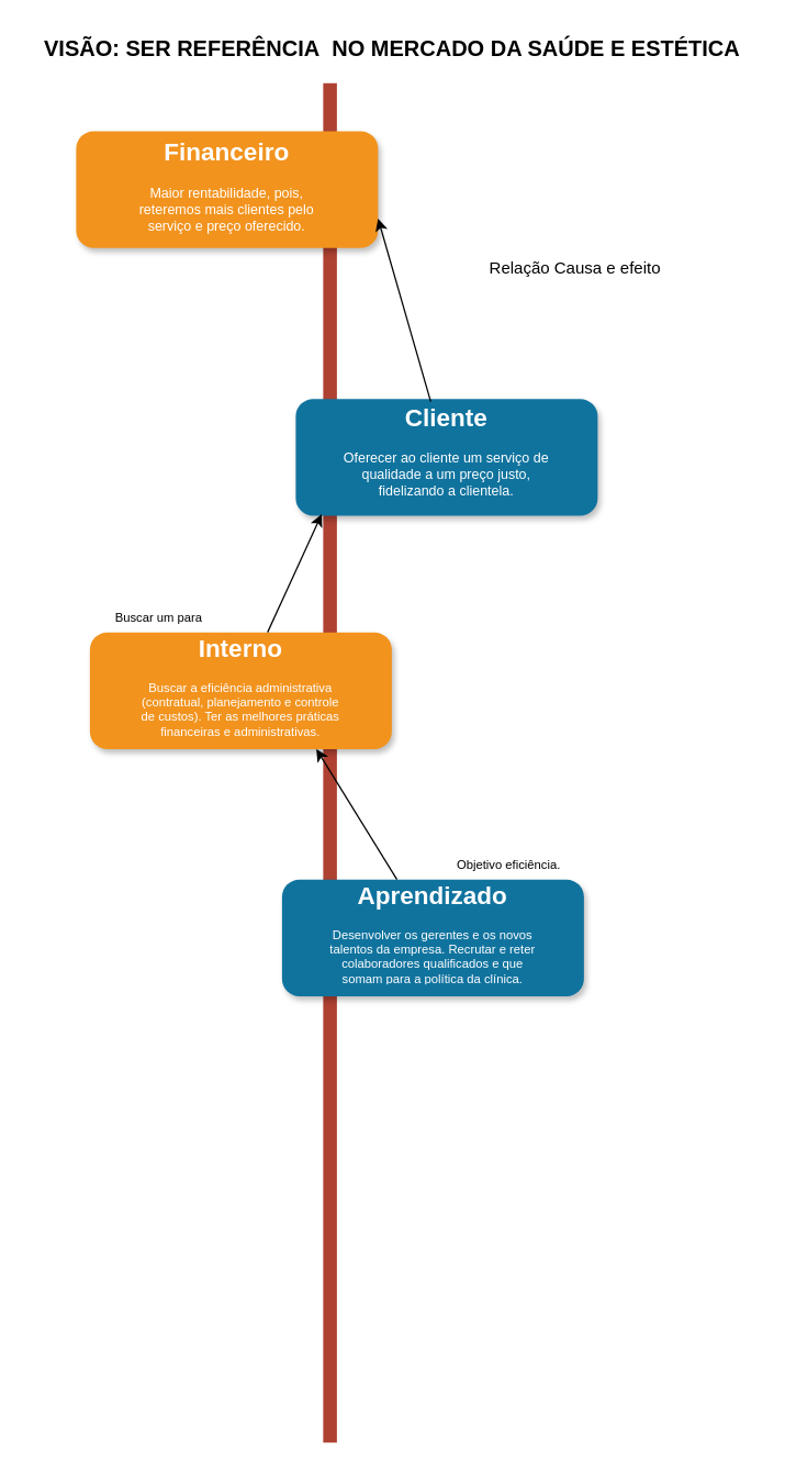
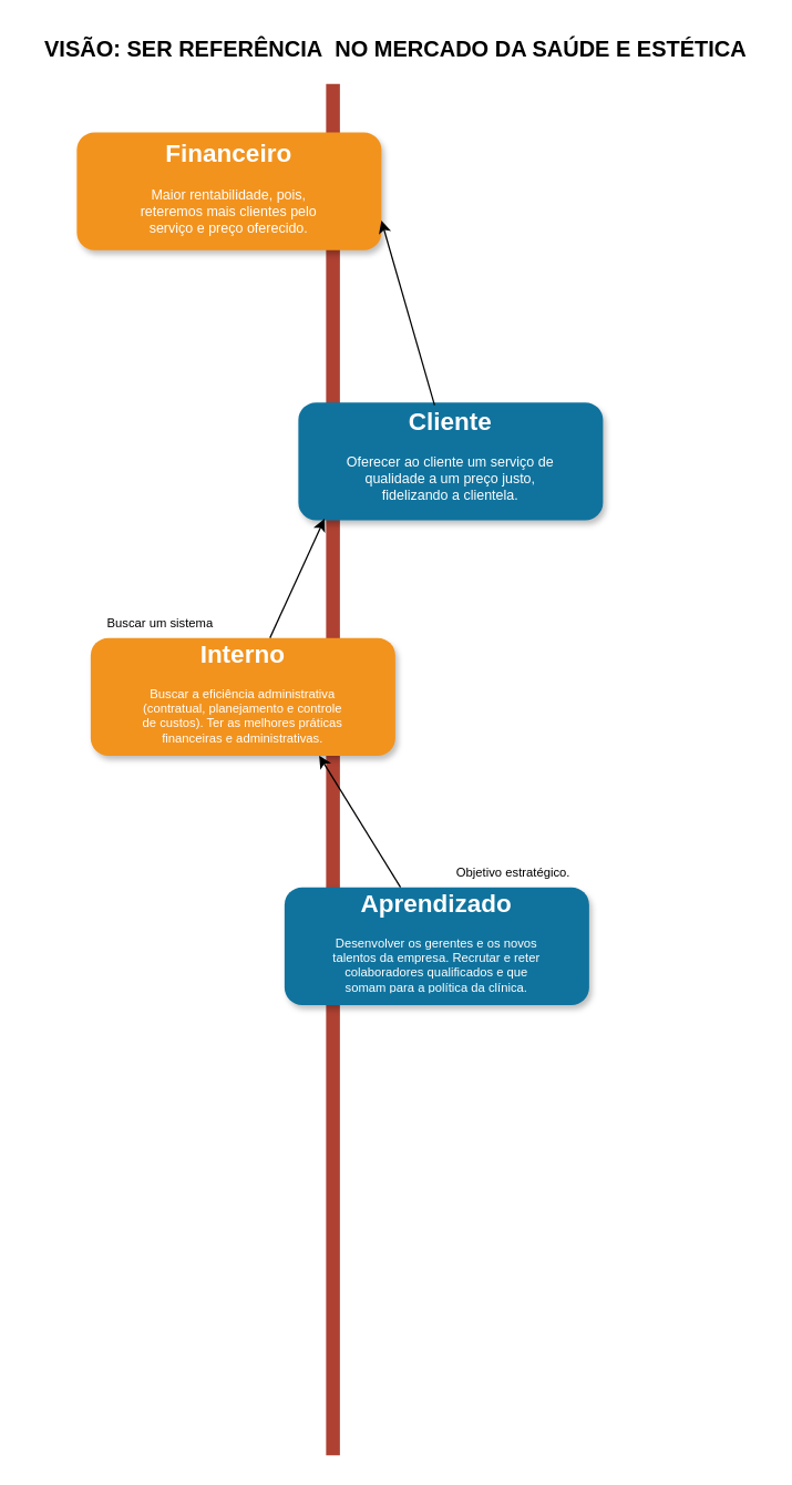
- <mxCell id="12" value="Relação Causa e efeito&amp;nbsp;" style="text;html=1;align=center;verticalAlign=middle;resizable=0;points=[];autosize=1;strokeColor=none;fillColor=none;fontSize=12;" vertex="1" parent="1"><mxGeometry x="345" y="180" width="150" height="30" as="geometry" /></mxCell>
- <mxCell id="16" value="Buscar um para" style="text;html=1;align=center;verticalAlign=middle;resizable=0;points=[];autosize=1;strokeColor=none;fillColor=none;fontSize=9;" vertex="1" parent="1"><mxGeometry x="65" y="440" width="100" height="20" as="geometry" /></mxCell>
+ <mxCell id="16" value="Buscar um sistema" style="text;html=1;align=center;verticalAlign=middle;resizable=0;points=[];autosize=1;strokeColor=none;fillColor=none;fontSize=9;" vertex="1" parent="1"><mxGeometry x="65" y="440" width="100" height="20" as="geometry" /></mxCell>
- <mxCell id="17" value="Objetivo eficiência." style="text;html=1;align=center;verticalAlign=middle;resizable=0;points=[];autosize=1;strokeColor=none;fillColor=none;fontSize=9;" vertex="1" parent="1"><mxGeometry x="315" y="620" width="110" height="20" as="geometry" /></mxCell>
+ <mxCell id="17" value="Objetivo estratégico." style="text;html=1;align=center;verticalAlign=middle;resizable=0;points=[];autosize=1;strokeColor=none;fillColor=none;fontSize=9;" vertex="1" parent="1"><mxGeometry x="315" y="620" width="110" height="20" as="geometry" /></mxCell>
